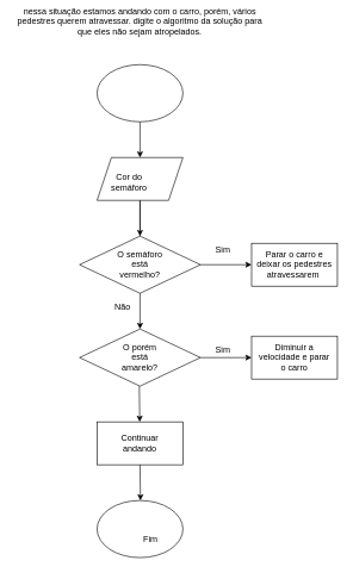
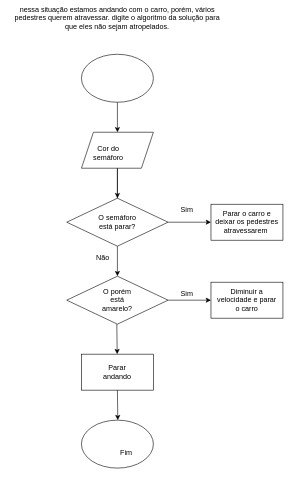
- <mxCell id="10" value="&lt;font style=&quot;vertical-align: inherit&quot;&gt;&lt;font style=&quot;vertical-align: inherit&quot;&gt;O semáforo está vermelho?&lt;/font&gt;&lt;/font&gt;" style="text;html=1;strokeColor=none;fillColor=none;align=center;verticalAlign=middle;whiteSpace=wrap;rounded=0;" vertex="1" parent="1"><mxGeometry x="162" y="360" width="66" height="20" as="geometry" /></mxCell>
+ <mxCell id="10" value="&lt;font style=&quot;vertical-align: inherit&quot;&gt;&lt;font style=&quot;vertical-align: inherit&quot;&gt;O semáforo está parar?&lt;/font&gt;&lt;/font&gt;" style="text;html=1;strokeColor=none;fillColor=none;align=center;verticalAlign=middle;whiteSpace=wrap;rounded=0;" vertex="1" parent="1"><mxGeometry x="162" y="360" width="66" height="20" as="geometry" /></mxCell>
- <mxCell id="25" value="&lt;font style=&quot;vertical-align: inherit&quot;&gt;&lt;font style=&quot;vertical-align: inherit&quot;&gt;Continuar andando&lt;/font&gt;&lt;/font&gt;" style="text;html=1;strokeColor=none;fillColor=none;align=center;verticalAlign=middle;whiteSpace=wrap;rounded=0;" vertex="1" parent="1"><mxGeometry x="175" y="610" width="40" height="20" as="geometry" /></mxCell>
+ <mxCell id="25" value="&lt;font style=&quot;vertical-align: inherit&quot;&gt;&lt;font style=&quot;vertical-align: inherit&quot;&gt;Parar andando&lt;/font&gt;&lt;/font&gt;" style="text;html=1;strokeColor=none;fillColor=none;align=center;verticalAlign=middle;whiteSpace=wrap;rounded=0;" vertex="1" parent="1"><mxGeometry x="175" y="610" width="40" height="20" as="geometry" /></mxCell>
